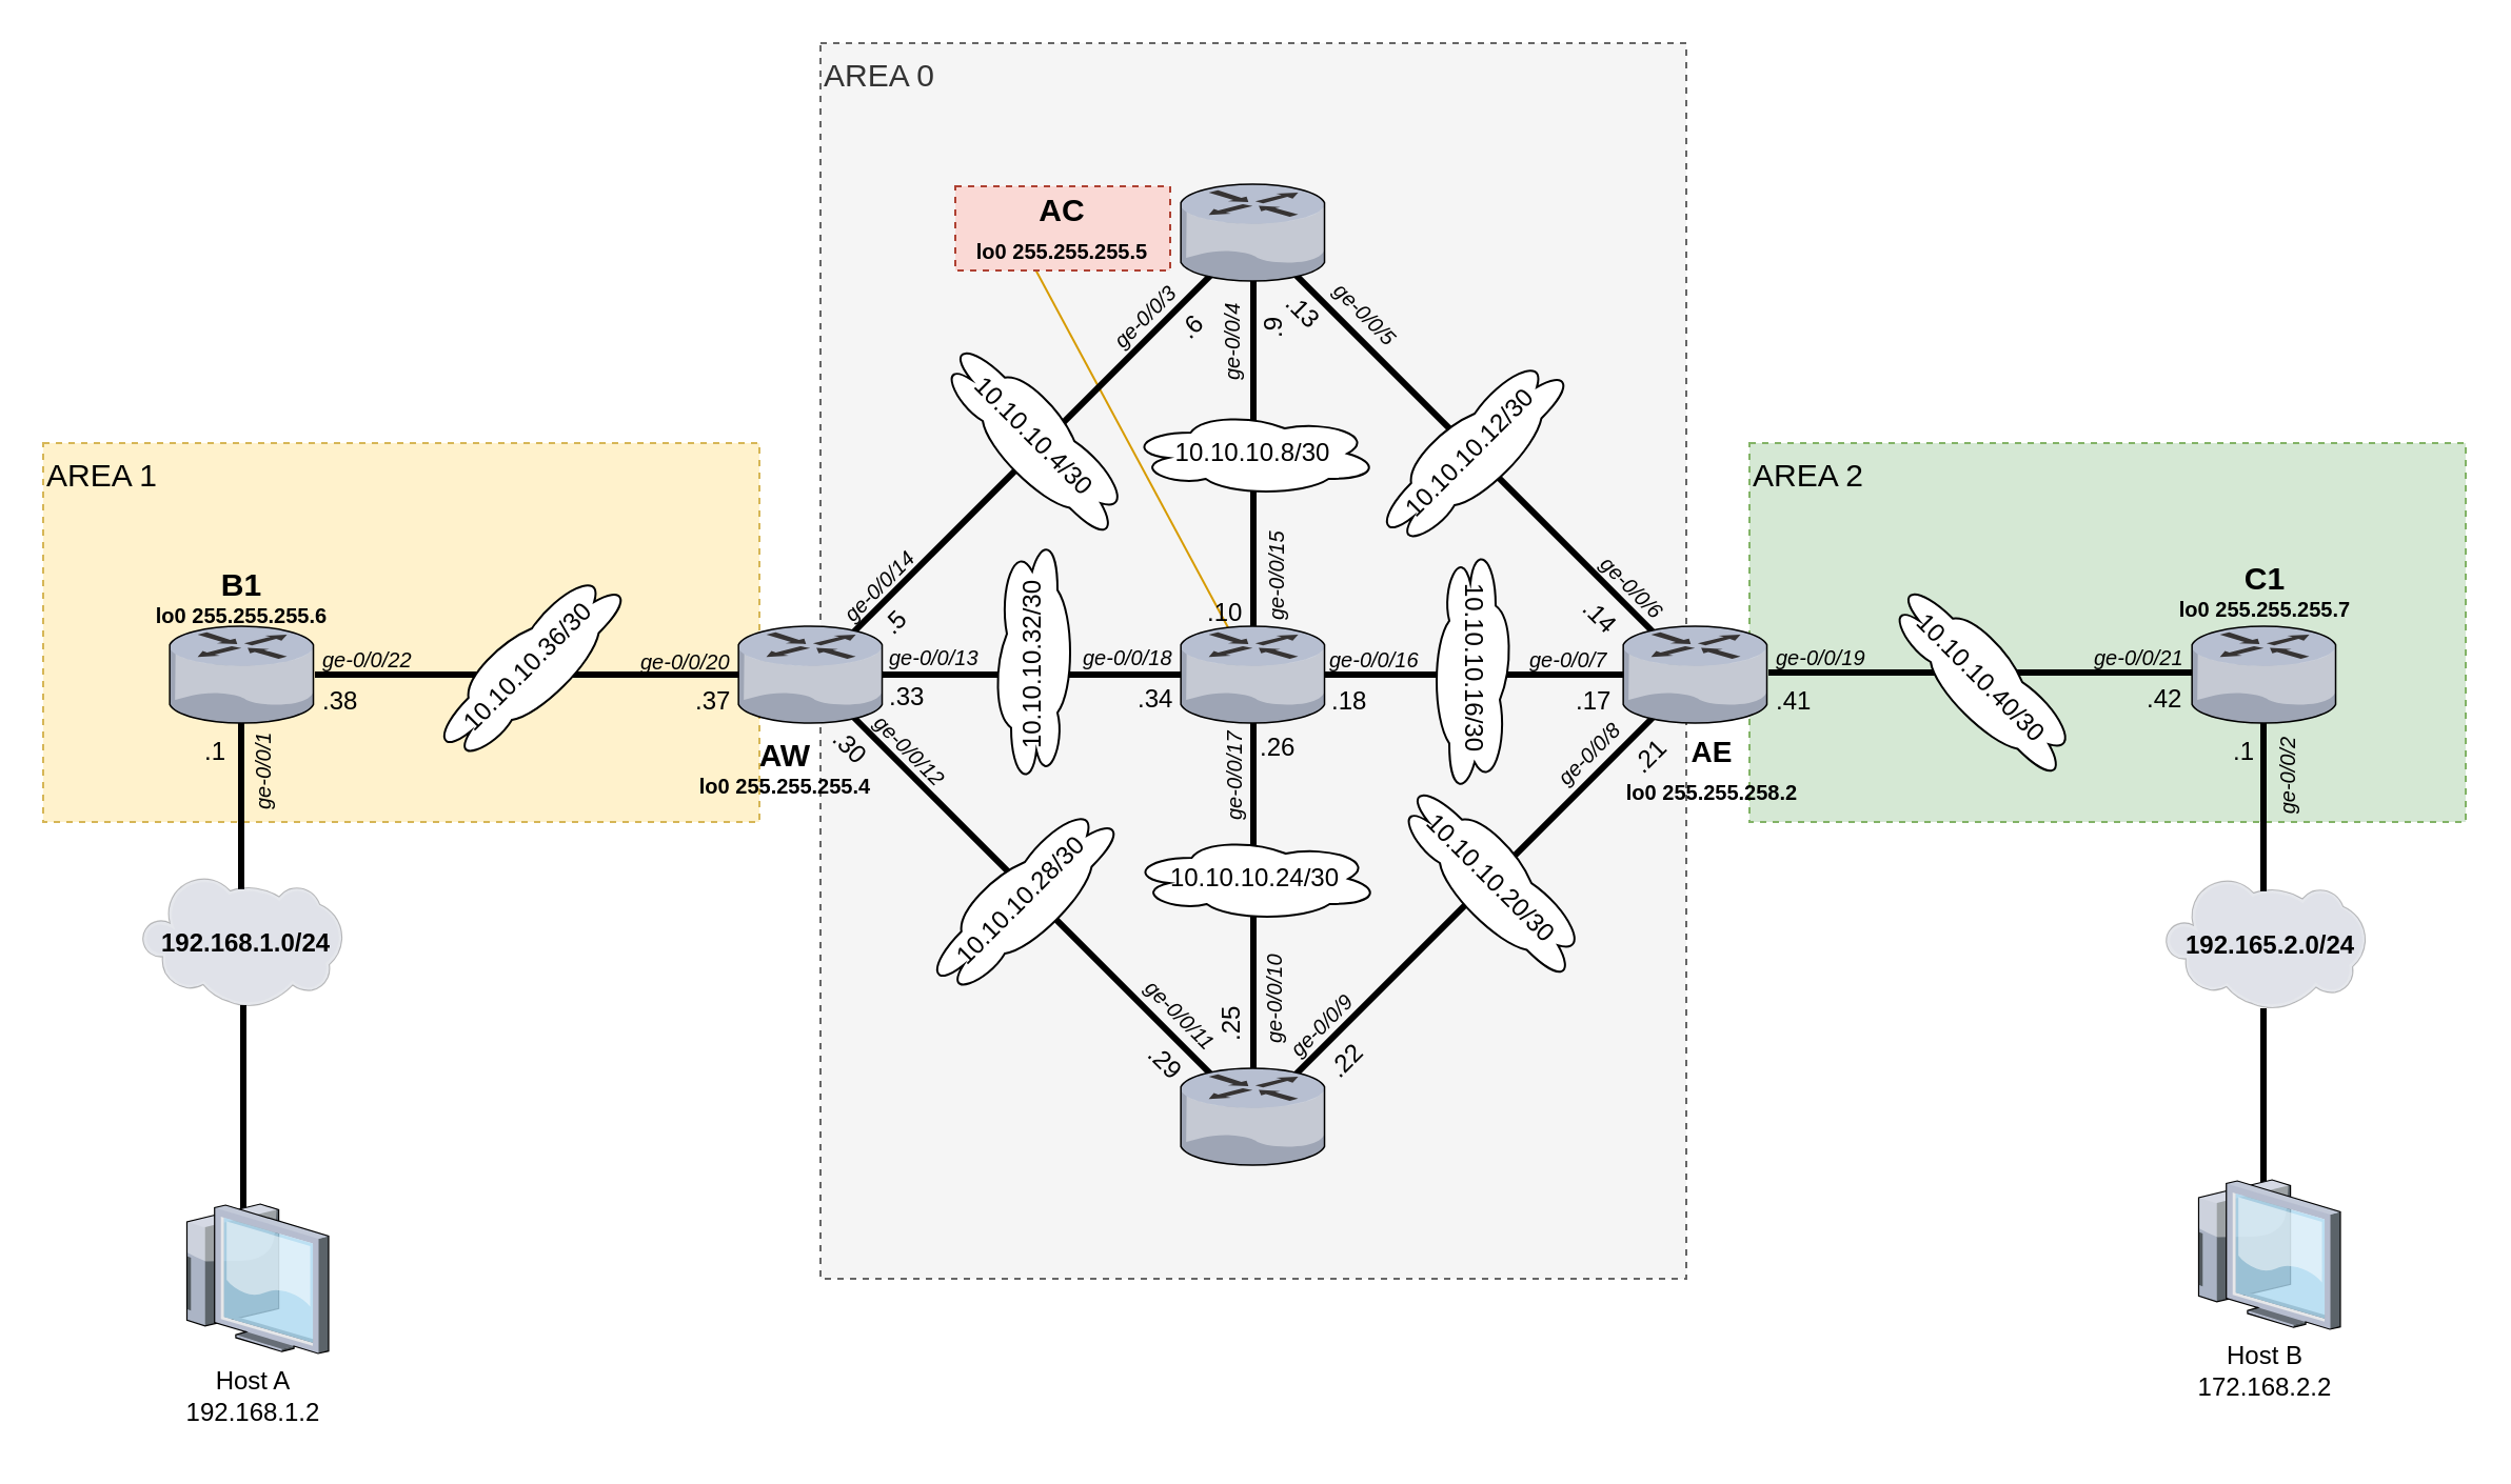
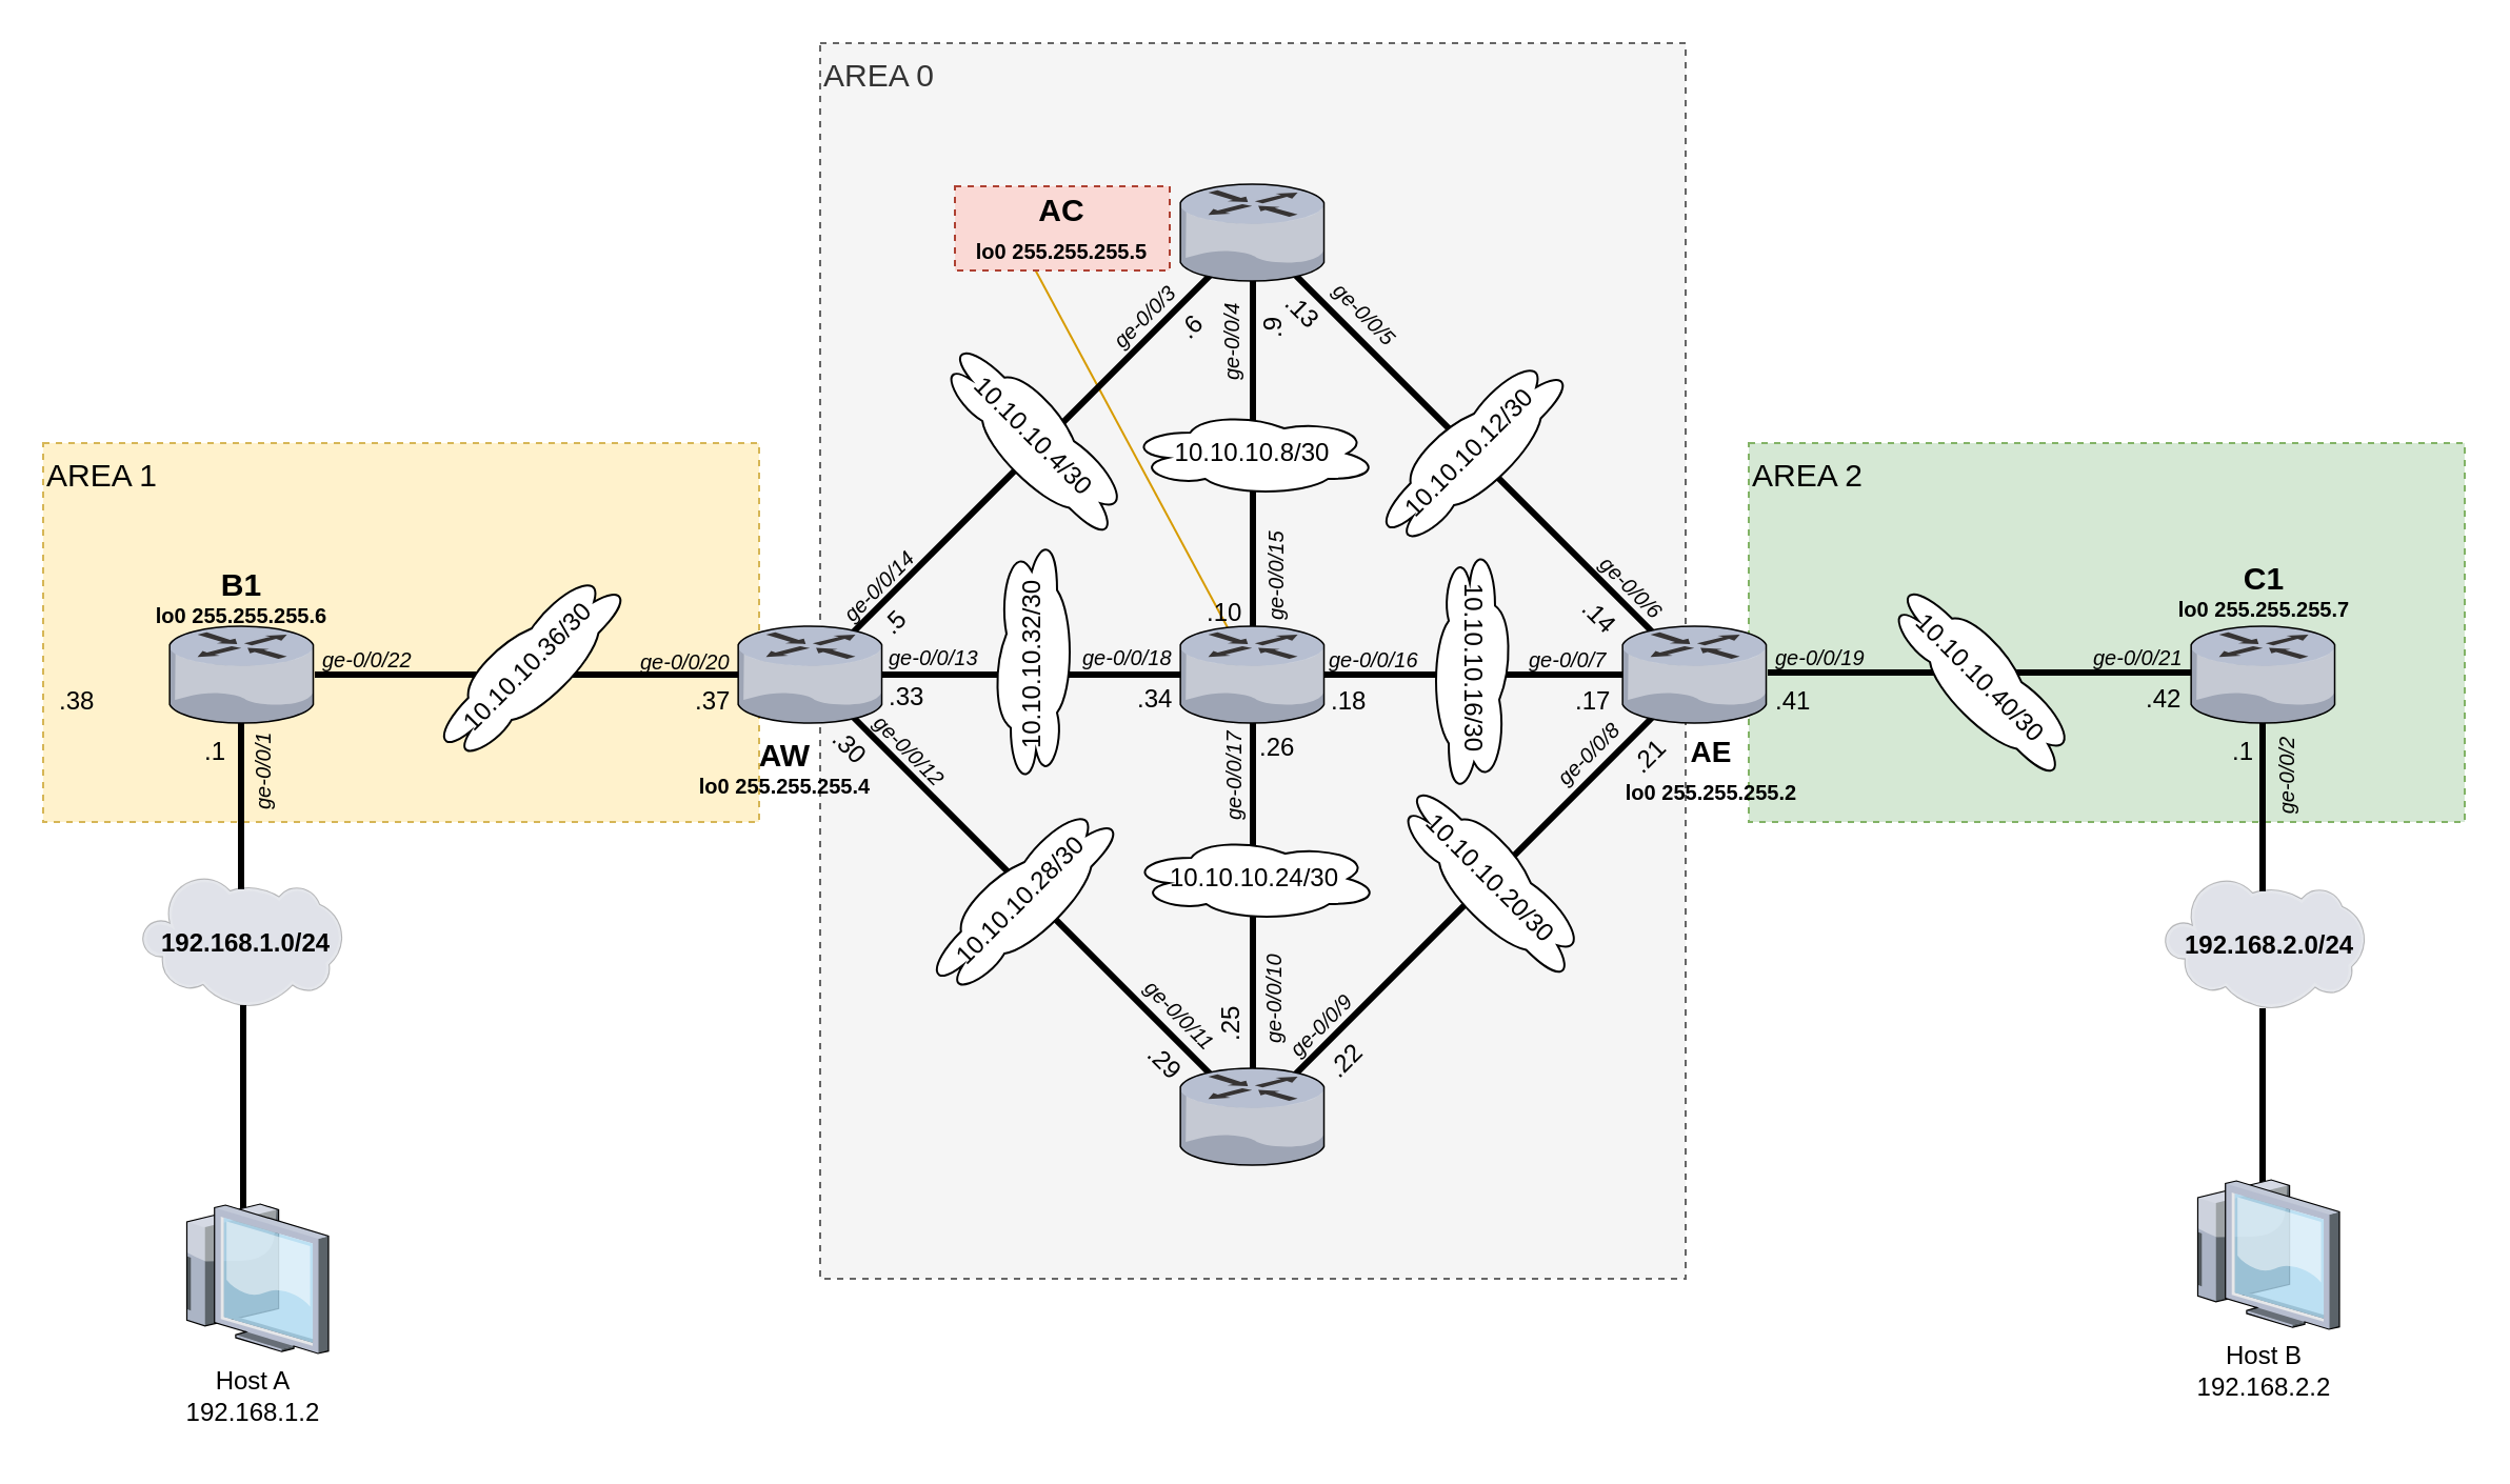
- <mxCell id="73" value=".38" style="text;html=1;resizable=0;points=[];autosize=1;align=left;verticalAlign=top;spacingTop=-4;fontStyle=0" vertex="1" parent="1"><mxGeometry x="150.5" y="322.5" width="40" height="20" as="geometry" /></mxCell>
+ <mxCell id="73" value=".38" style="text;html=1;resizable=0;points=[];autosize=1;align=left;verticalAlign=top;spacingTop=-4;fontStyle=0" vertex="1" parent="1"><mxGeometry x="25.5" y="322.5" width="40" height="20" as="geometry" /></mxCell>
- <mxCell id="22" value="&lt;div&gt;&lt;span style=&quot;font-size: 14px&quot;&gt;AE&lt;/span&gt;&lt;/div&gt;&lt;div&gt;&lt;span style=&quot;font-size: 10px&quot;&gt;lo0 255.255.258.2&lt;br&gt;&lt;/span&gt;&lt;/div&gt;" style="text;html=1;strokeColor=none;fillColor=none;align=center;verticalAlign=middle;whiteSpace=wrap;rounded=0;dashed=1;fontSize=15;fontStyle=1" parent="1" vertex="1"><mxGeometry x="765" y="345" width="95" height="40" as="geometry" /></mxCell>
+ <mxCell id="22" value="&lt;div&gt;&lt;span style=&quot;font-size: 14px&quot;&gt;AE&lt;/span&gt;&lt;/div&gt;&lt;div&gt;&lt;span style=&quot;font-size: 10px&quot;&gt;lo0 255.255.255.2&lt;br&gt;&lt;/span&gt;&lt;/div&gt;" style="text;html=1;strokeColor=none;fillColor=none;align=center;verticalAlign=middle;whiteSpace=wrap;rounded=0;dashed=1;fontSize=15;fontStyle=1" parent="1" vertex="1"><mxGeometry x="765" y="345" width="95" height="40" as="geometry" /></mxCell>
- <mxCell id="10" value="&lt;br&gt;&lt;div&gt;&lt;b&gt;192.165.2.0/24&lt;/b&gt;&lt;/div&gt;" style="verticalLabelPosition=bottom;aspect=fixed;html=1;verticalAlign=top;strokeColor=none;align=center;outlineConnect=0;shape=mxgraph.citrix.cloud;spacingTop=-58;spacingLeft=3;flipV=1;gradientColor=none;opacity=25;" parent="1" vertex="1"><mxGeometry x="1027.5" y="417" width="95" height="62" as="geometry" /></mxCell>
+ <mxCell id="10" value="&lt;br&gt;&lt;div&gt;&lt;b&gt;192.168.2.0/24&lt;/b&gt;&lt;/div&gt;" style="verticalLabelPosition=bottom;aspect=fixed;html=1;verticalAlign=top;strokeColor=none;align=center;outlineConnect=0;shape=mxgraph.citrix.cloud;spacingTop=-58;spacingLeft=3;flipV=1;gradientColor=none;opacity=25;" parent="1" vertex="1"><mxGeometry x="1027.5" y="417" width="95" height="62" as="geometry" /></mxCell>
- <mxCell id="18" value="&lt;div&gt;Host B&lt;/div&gt;&lt;div&gt;172.168.2.2&lt;br&gt;&lt;/div&gt;" style="text;html=1;strokeColor=none;fillColor=none;align=center;verticalAlign=middle;whiteSpace=wrap;rounded=0;dashed=1;" parent="16" vertex="1"><mxGeometry y="71" width="80" height="40" as="geometry" /></mxCell>
+ <mxCell id="18" value="&lt;div&gt;Host B&lt;/div&gt;&lt;div&gt;192.168.2.2&lt;br&gt;&lt;/div&gt;" style="text;html=1;strokeColor=none;fillColor=none;align=center;verticalAlign=middle;whiteSpace=wrap;rounded=0;dashed=1;" parent="16" vertex="1"><mxGeometry y="71" width="80" height="40" as="geometry" /></mxCell>
